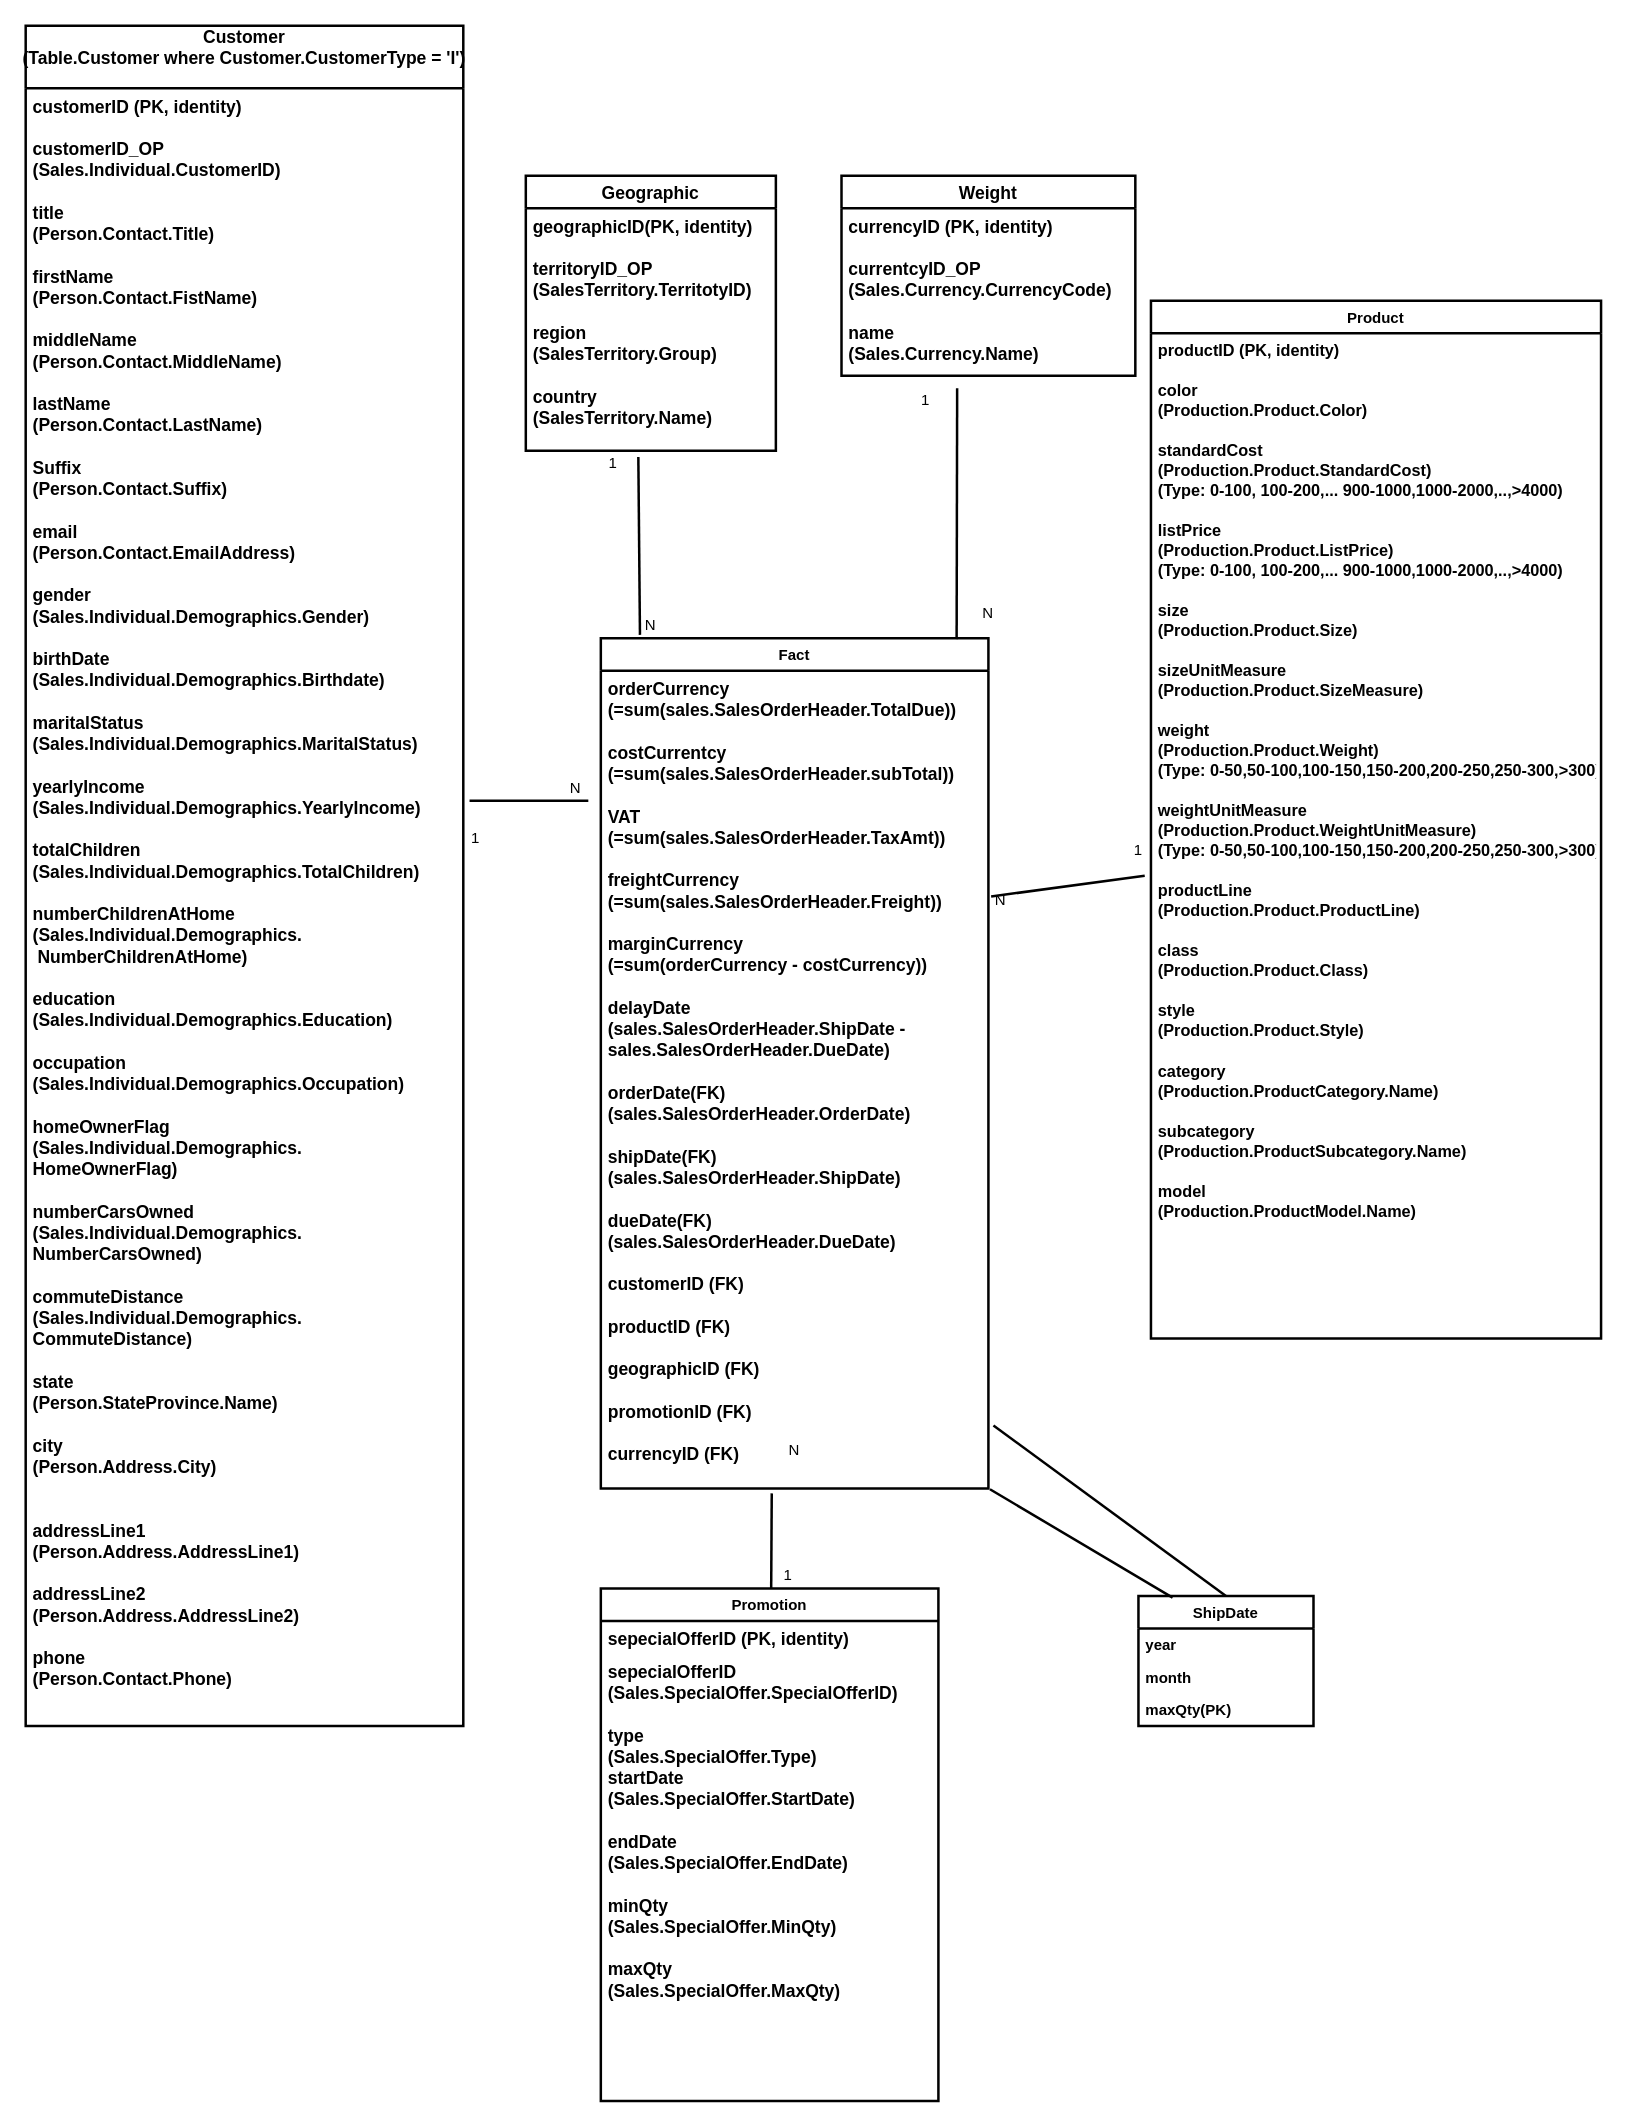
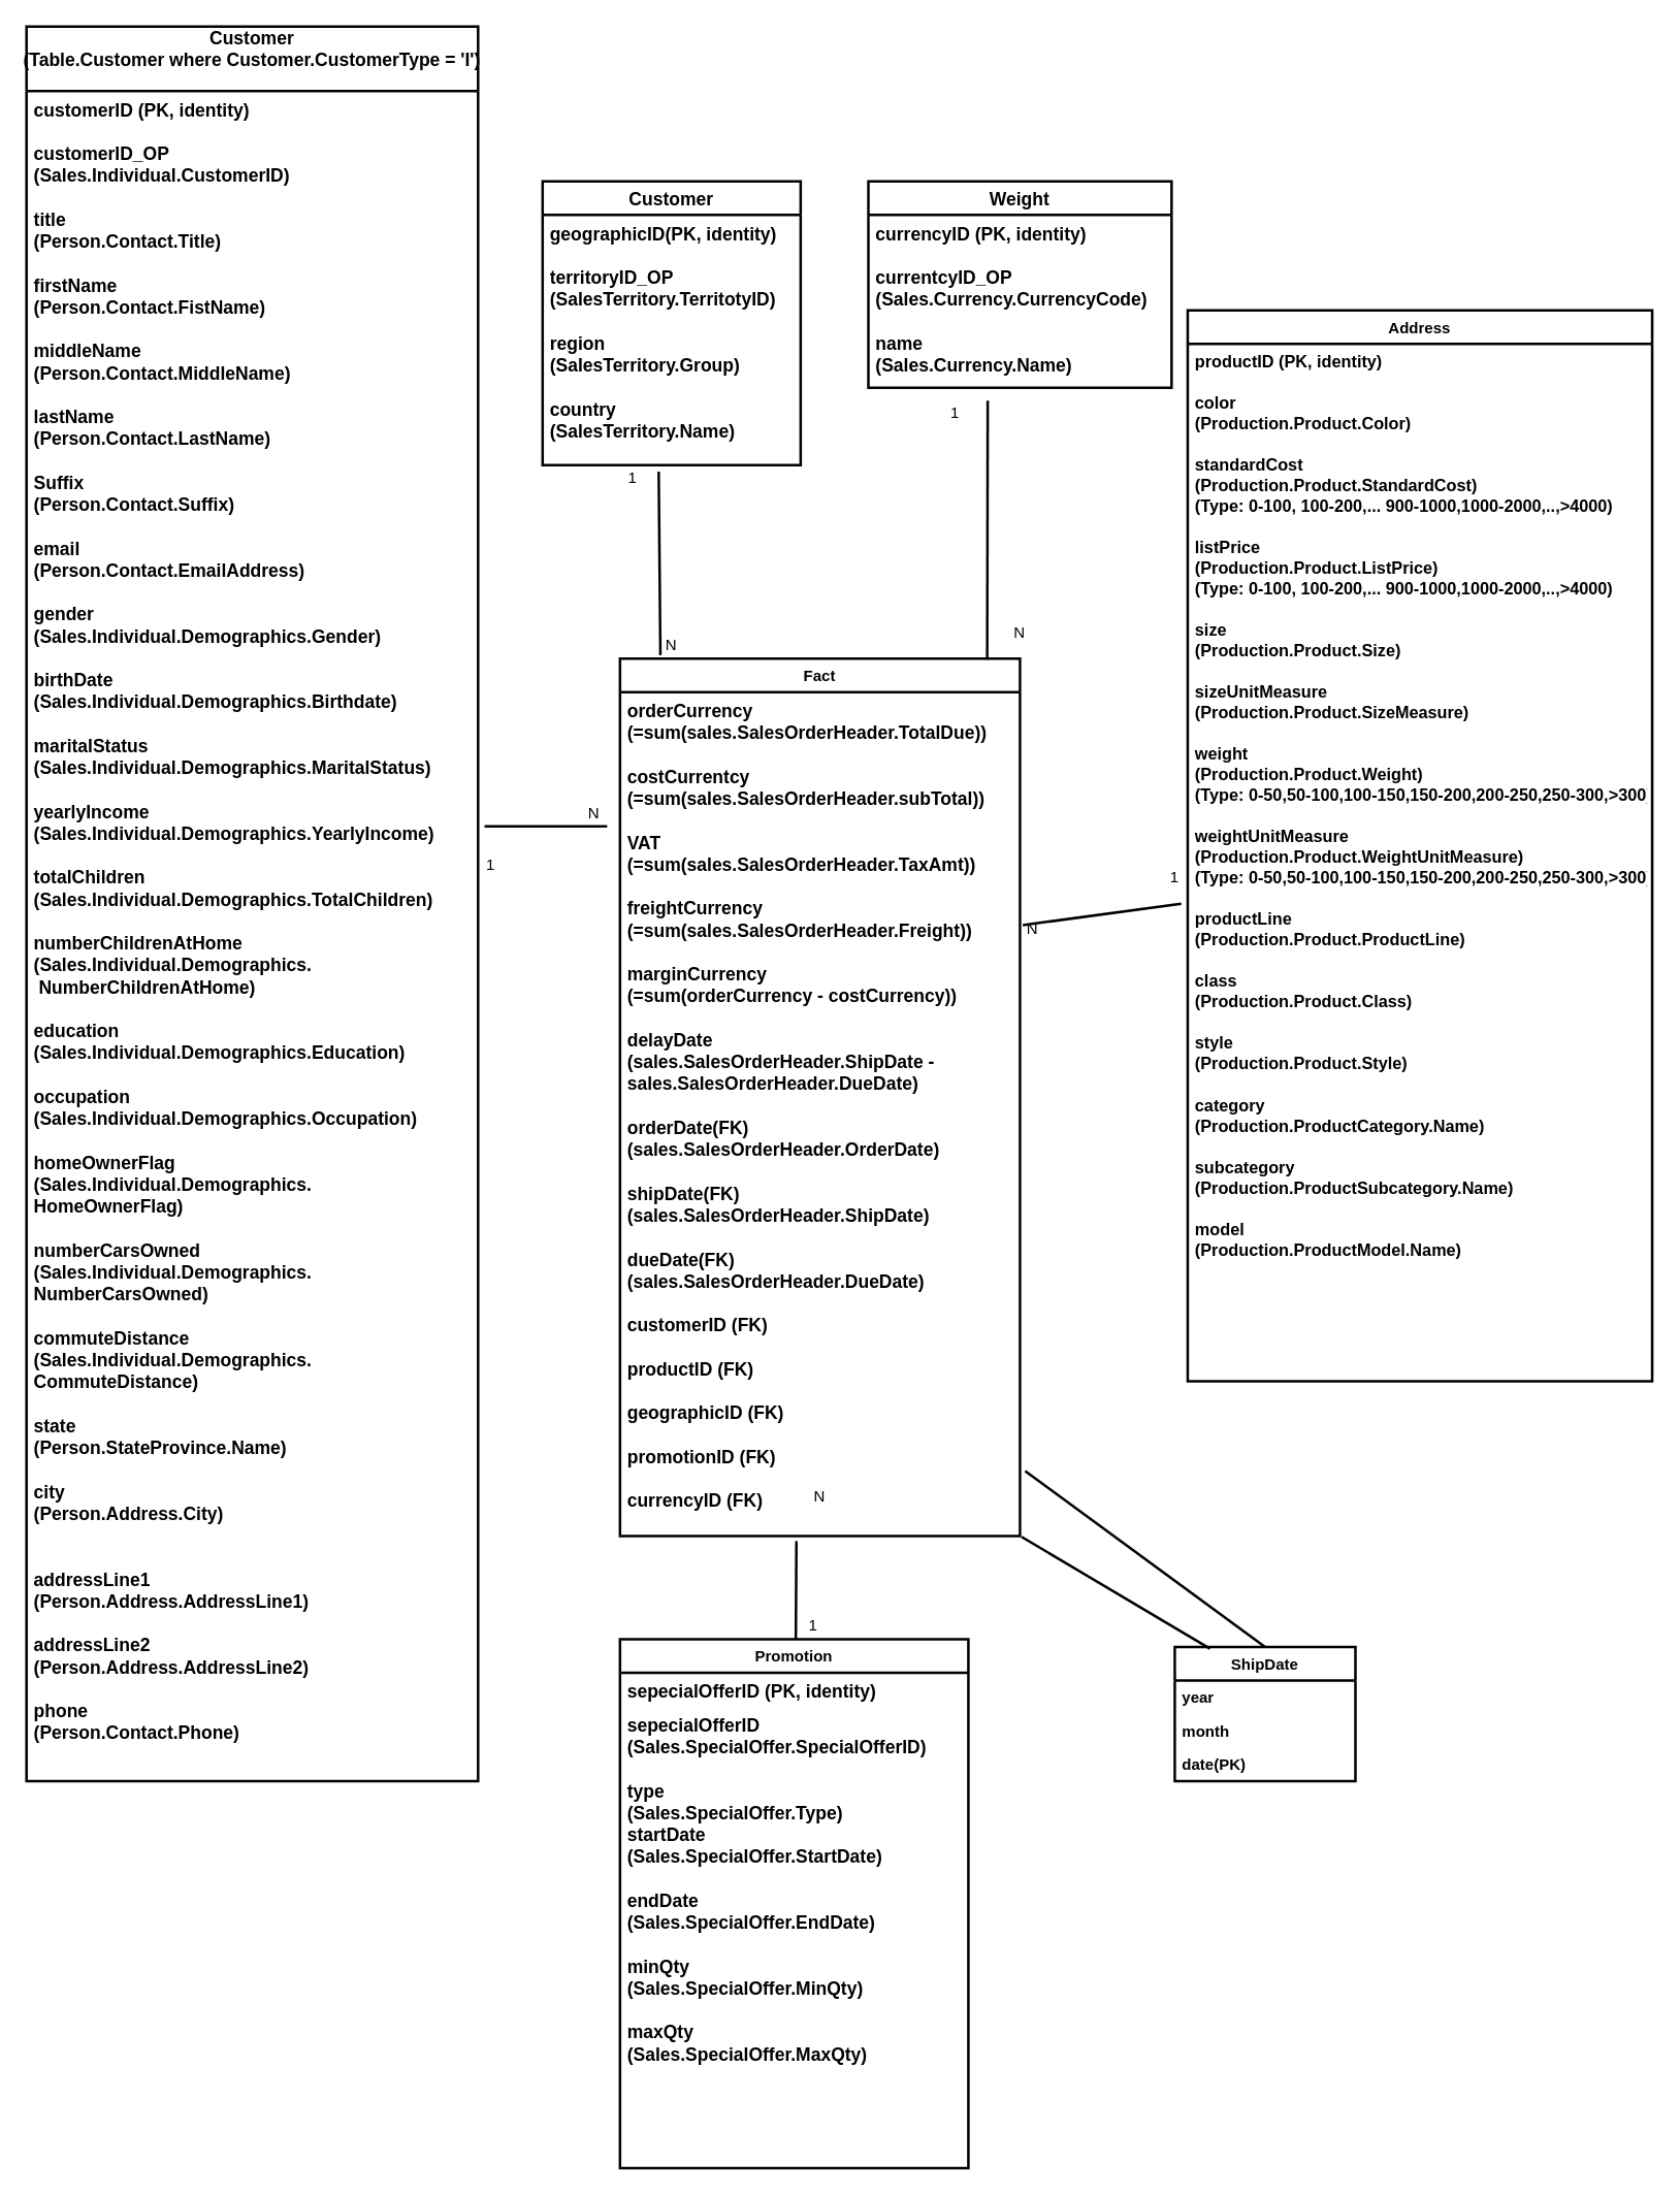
- <mxCell id="6" value="Geographic" style="swimlane;fontStyle=1;childLayout=stackLayout;horizontal=1;startSize=26;horizontalStack=0;resizeParent=1;resizeParentMax=0;resizeLast=0;collapsible=1;marginBottom=0;strokeWidth=2;fontSize=14;" vertex="1" parent="1"><mxGeometry x="420" y="140" width="200" height="220" as="geometry" /></mxCell>
+ <mxCell id="6" value="Customer" style="swimlane;fontStyle=1;childLayout=stackLayout;horizontal=1;startSize=26;horizontalStack=0;resizeParent=1;resizeParentMax=0;resizeLast=0;collapsible=1;marginBottom=0;strokeWidth=2;fontSize=14;" vertex="1" parent="1"><mxGeometry x="420" y="140" width="200" height="220" as="geometry" /></mxCell>
- <mxCell id="4" value="Product" style="swimlane;fontStyle=1;childLayout=stackLayout;horizontal=1;startSize=26;horizontalStack=0;resizeParent=1;resizeParentMax=0;resizeLast=0;collapsible=1;marginBottom=0;strokeWidth=2;" vertex="1" parent="1"><mxGeometry x="920" y="240" width="360" height="830" as="geometry" /></mxCell>
+ <mxCell id="4" value="Address" style="swimlane;fontStyle=1;childLayout=stackLayout;horizontal=1;startSize=26;horizontalStack=0;resizeParent=1;resizeParentMax=0;resizeLast=0;collapsible=1;marginBottom=0;strokeWidth=2;" vertex="1" parent="1"><mxGeometry x="920" y="240" width="360" height="830" as="geometry" /></mxCell>
- <mxCell id="18" value="maxQty(PK)" style="text;strokeColor=none;fillColor=none;align=left;verticalAlign=top;spacingLeft=4;spacingRight=4;overflow=hidden;rotatable=0;points=[[0,0.5],[1,0.5]];portConstraint=eastwest;strokeWidth=2;fontStyle=1" vertex="1" parent="15"><mxGeometry y="78" width="140" height="26" as="geometry" /></mxCell>
+ <mxCell id="18" value="date(PK)" style="text;strokeColor=none;fillColor=none;align=left;verticalAlign=top;spacingLeft=4;spacingRight=4;overflow=hidden;rotatable=0;points=[[0,0.5],[1,0.5]];portConstraint=eastwest;strokeWidth=2;fontStyle=1" vertex="1" parent="15"><mxGeometry y="78" width="140" height="26" as="geometry" /></mxCell>
